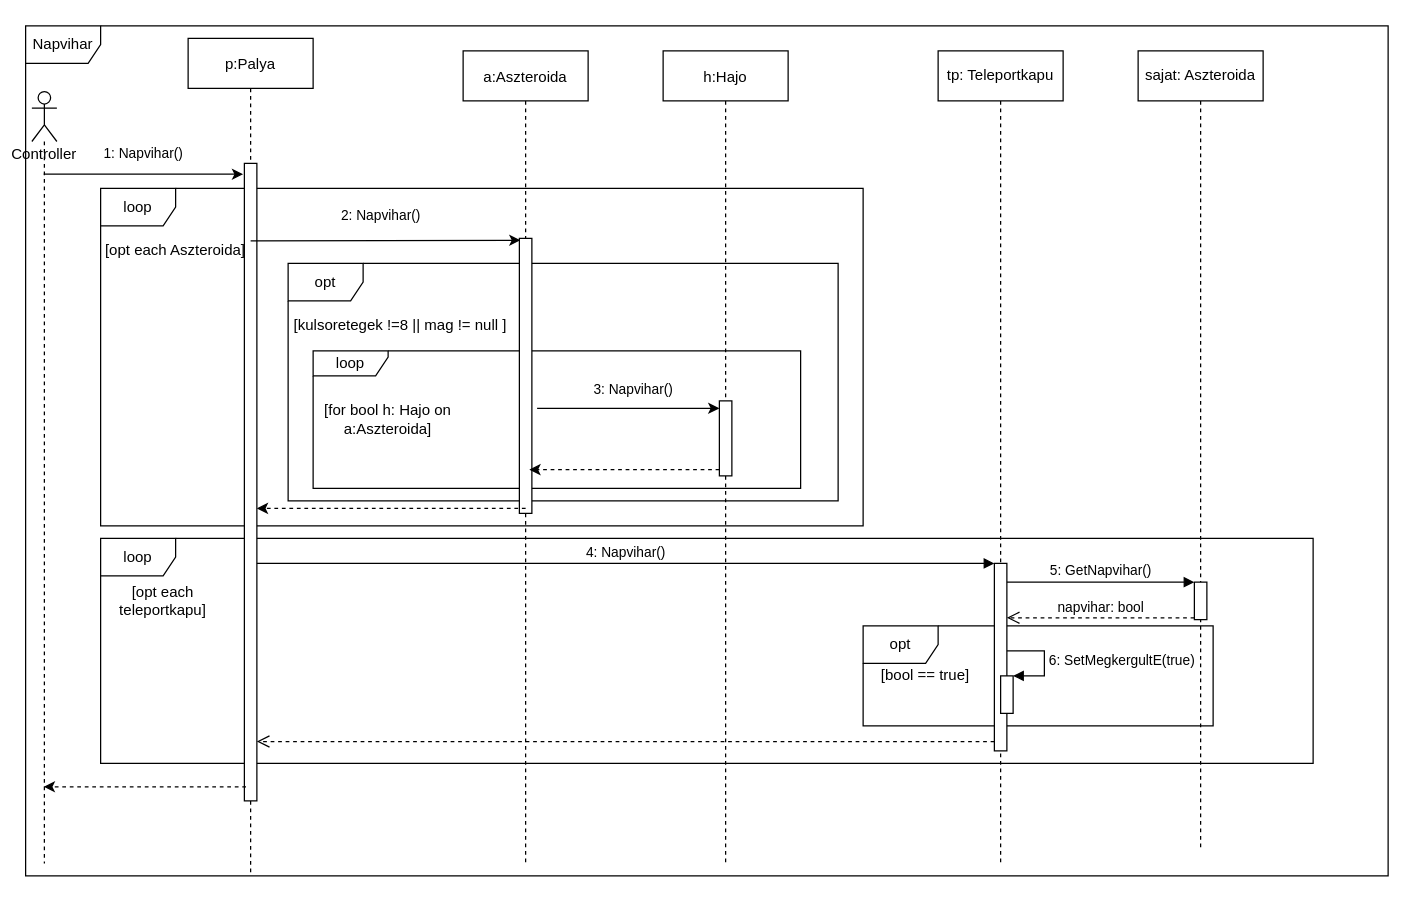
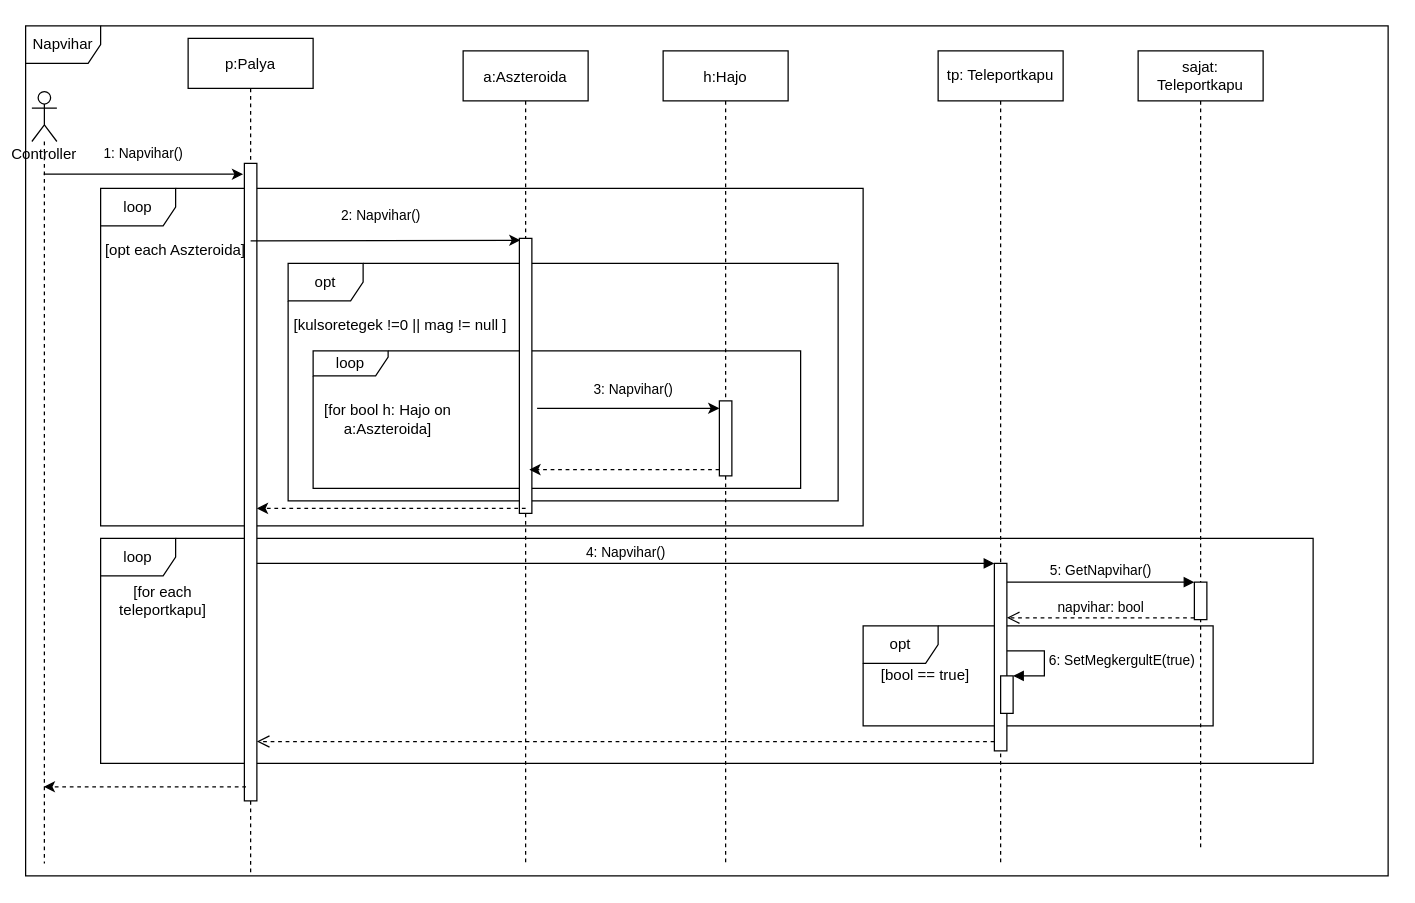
- <mxCell id="29" value="sajat: Aszteroida" style="shape=umlLifeline;perimeter=lifelinePerimeter;whiteSpace=wrap;html=1;container=1;collapsible=0;recursiveResize=0;outlineConnect=0;" vertex="1" parent="1"><mxGeometry x="910" y="40" width="100" height="640" as="geometry" /></mxCell>
+ <mxCell id="29" value="sajat: Teleportkapu" style="shape=umlLifeline;perimeter=lifelinePerimeter;whiteSpace=wrap;html=1;container=1;collapsible=0;recursiveResize=0;outlineConnect=0;" vertex="1" parent="1"><mxGeometry x="910" y="40" width="100" height="640" as="geometry" /></mxCell>
- <mxCell id="13" value="[kulsoretegek !=8 || mag != null ]" style="text;html=1;strokeColor=none;fillColor=none;align=center;verticalAlign=middle;whiteSpace=wrap;rounded=0;" parent="1" vertex="1"><mxGeometry x="220" y="250" width="200" height="20" as="geometry" /></mxCell>
+ <mxCell id="13" value="[kulsoretegek !=0 || mag != null ]" style="text;html=1;strokeColor=none;fillColor=none;align=center;verticalAlign=middle;whiteSpace=wrap;rounded=0;" parent="1" vertex="1"><mxGeometry x="220" y="250" width="200" height="20" as="geometry" /></mxCell>
- <mxCell id="26" value="[opt each teleportkapu]" style="text;html=1;strokeColor=none;fillColor=none;align=center;verticalAlign=middle;whiteSpace=wrap;rounded=0;" vertex="1" parent="1"><mxGeometry x="70" y="470" width="120" height="20" as="geometry" /></mxCell>
+ <mxCell id="26" value="[for each teleportkapu]" style="text;html=1;strokeColor=none;fillColor=none;align=center;verticalAlign=middle;whiteSpace=wrap;rounded=0;" vertex="1" parent="1"><mxGeometry x="70" y="470" width="120" height="20" as="geometry" /></mxCell>
